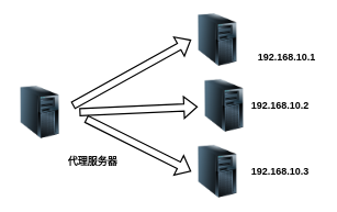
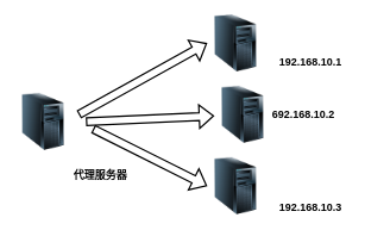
- <mxCell id="11" value="192.168.10.2" style="text;html=1;align=center;verticalAlign=middle;resizable=0;points=[];autosize=1;strokeColor=none;fillColor=none;fontSize=15;fontStyle=1" vertex="1" parent="1"><mxGeometry x="370" y="145" width="110" height="30" as="geometry" /></mxCell>
+ <mxCell id="11" value="692.168.10.2" style="text;html=1;align=center;verticalAlign=middle;resizable=0;points=[];autosize=1;strokeColor=none;fillColor=none;fontSize=15;fontStyle=1" vertex="1" parent="1"><mxGeometry x="370" y="145" width="110" height="30" as="geometry" /></mxCell>
- <mxCell id="12" value="192.168.10.3" style="text;html=1;align=center;verticalAlign=middle;resizable=0;points=[];autosize=1;strokeColor=none;fillColor=none;fontSize=15;fontStyle=1" vertex="1" parent="1"><mxGeometry x="370" y="245" width="110" height="30" as="geometry" /></mxCell>
+ <mxCell id="12" value="192.168.10.3" style="text;html=1;align=center;verticalAlign=middle;resizable=0;points=[];autosize=1;strokeColor=none;fillColor=none;fontSize=15;fontStyle=1" vertex="1" parent="1"><mxGeometry x="380" y="275" width="110" height="30" as="geometry" /></mxCell>
